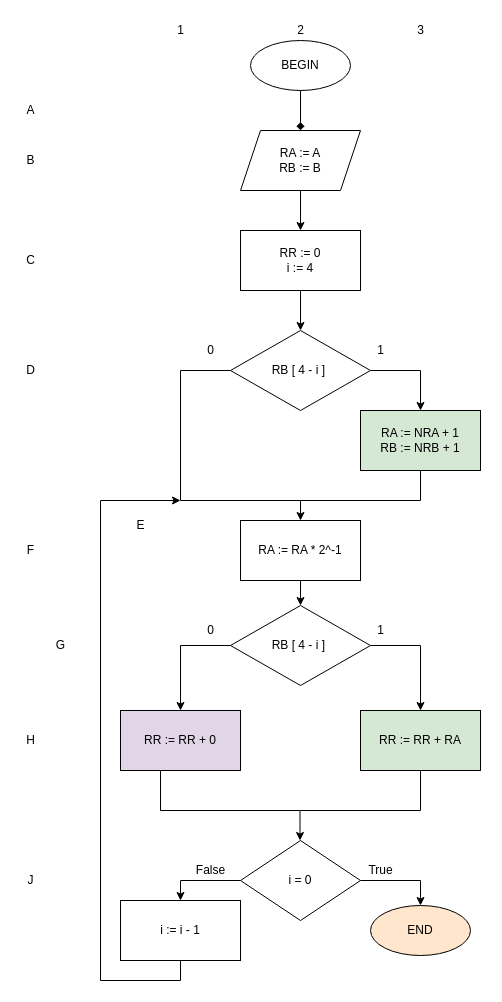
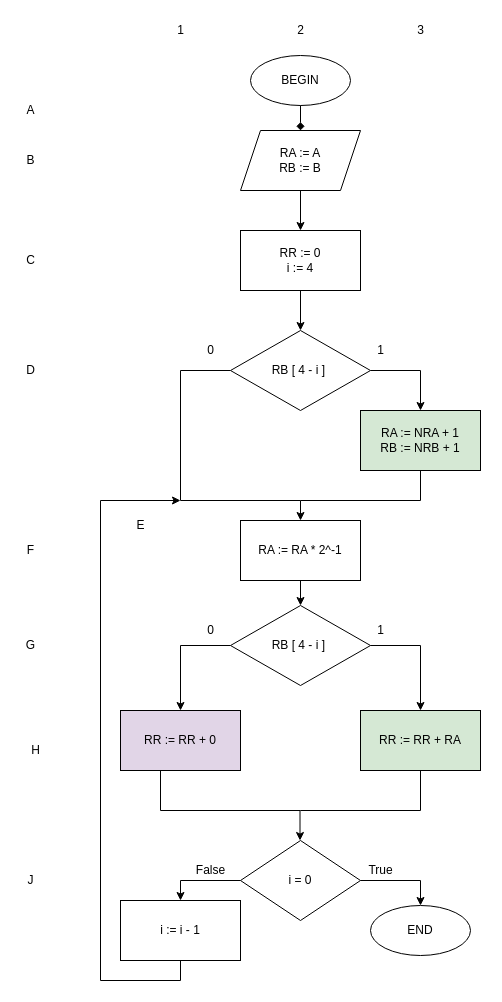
- <mxCell id="2" value="BEGIN" style="ellipse;whiteSpace=wrap;html=1;" vertex="1" parent="1"><mxGeometry x="250" y="40" width="100" height="50" as="geometry" /></mxCell>
+ <mxCell id="2" value="BEGIN" style="ellipse;whiteSpace=wrap;html=1;" vertex="1" parent="1"><mxGeometry x="250" y="55" width="100" height="50" as="geometry" /></mxCell>
- <mxCell id="58" value="G" style="text;html=1;align=center;verticalAlign=middle;resizable=0;points=[];autosize=1;strokeColor=none;fillColor=none;" vertex="1" parent="1"><mxGeometry x="50" y="635" width="20" height="20" as="geometry" /></mxCell>
+ <mxCell id="58" value="G" style="text;html=1;align=center;verticalAlign=middle;resizable=0;points=[];autosize=1;strokeColor=none;fillColor=none;" vertex="1" parent="1"><mxGeometry x="20" y="635" width="20" height="20" as="geometry" /></mxCell>
- <mxCell id="59" value="H" style="text;html=1;align=center;verticalAlign=middle;resizable=0;points=[];autosize=1;strokeColor=none;fillColor=none;" vertex="1" parent="1"><mxGeometry x="20" y="730" width="20" height="20" as="geometry" /></mxCell>
+ <mxCell id="59" value="H" style="text;html=1;align=center;verticalAlign=middle;resizable=0;points=[];autosize=1;strokeColor=none;fillColor=none;" vertex="1" parent="1"><mxGeometry x="25" y="740" width="20" height="20" as="geometry" /></mxCell>
- <mxCell id="38" value="END" style="ellipse;whiteSpace=wrap;html=1;strokeWidth=1;fillColor=#ffe6cc;" vertex="1" parent="1"><mxGeometry x="370" y="905" width="100" height="50" as="geometry" /></mxCell>
+ <mxCell id="38" value="END" style="ellipse;whiteSpace=wrap;html=1;strokeWidth=1;" vertex="1" parent="1"><mxGeometry x="370" y="905" width="100" height="50" as="geometry" /></mxCell>
